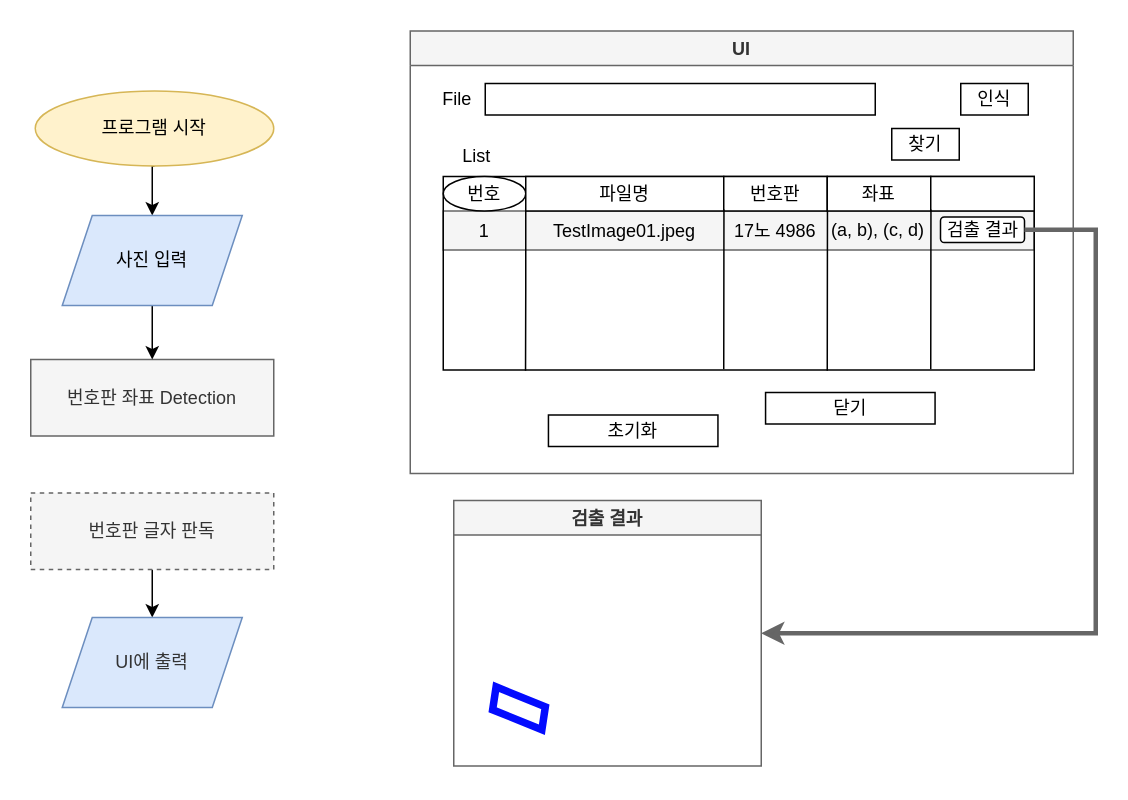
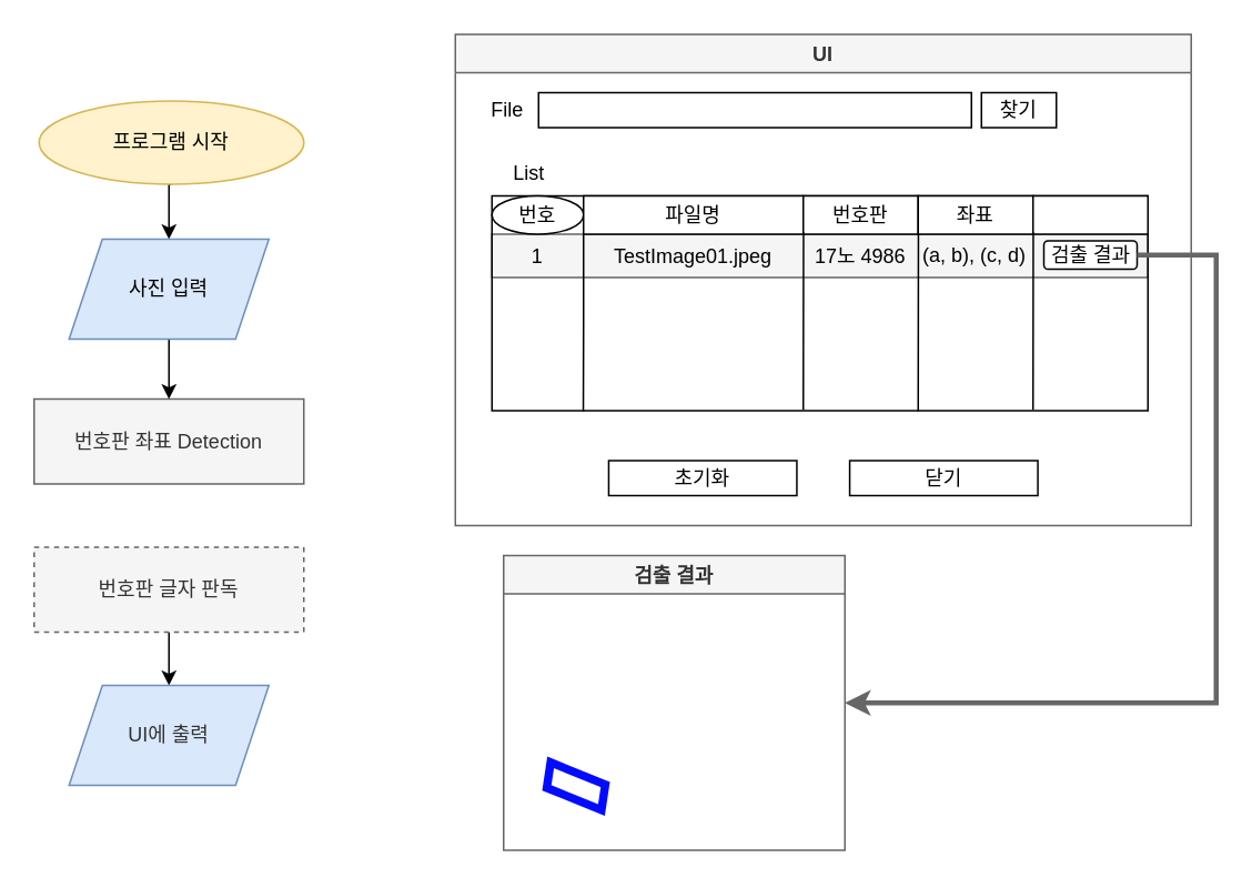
- <mxCell id="14" value="인식" style="rounded=0;whiteSpace=wrap;html=1;" vertex="1" parent="9"><mxGeometry x="367" y="35" width="45" height="21" as="geometry" /></mxCell>
- <mxCell id="13" value="찾기" style="rounded=0;whiteSpace=wrap;html=1;" vertex="1" parent="9"><mxGeometry x="321" y="65" width="45" height="21" as="geometry" /></mxCell>
+ <mxCell id="13" value="찾기" style="rounded=0;whiteSpace=wrap;html=1;" vertex="1" parent="9"><mxGeometry x="316" y="35" width="45" height="21" as="geometry" /></mxCell>
- <mxCell id="28" value="닫기" style="rounded=0;whiteSpace=wrap;html=1;" vertex="1" parent="9"><mxGeometry x="236.88" y="241" width="113" height="21" as="geometry" /></mxCell>
+ <mxCell id="28" value="닫기" style="rounded=0;whiteSpace=wrap;html=1;" vertex="1" parent="9"><mxGeometry x="236.88" y="256" width="113" height="21" as="geometry" /></mxCell>
